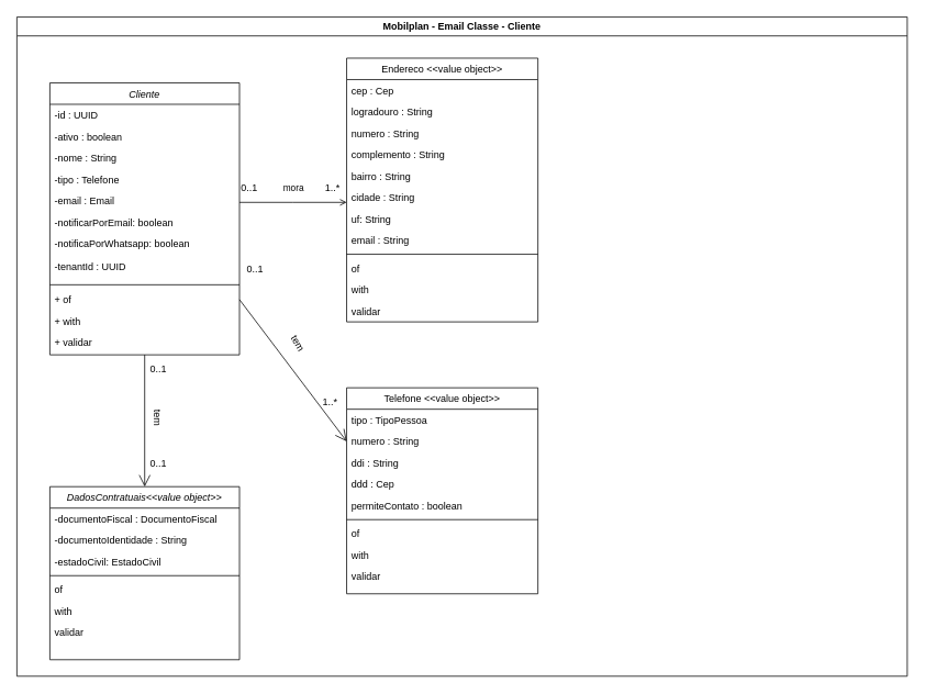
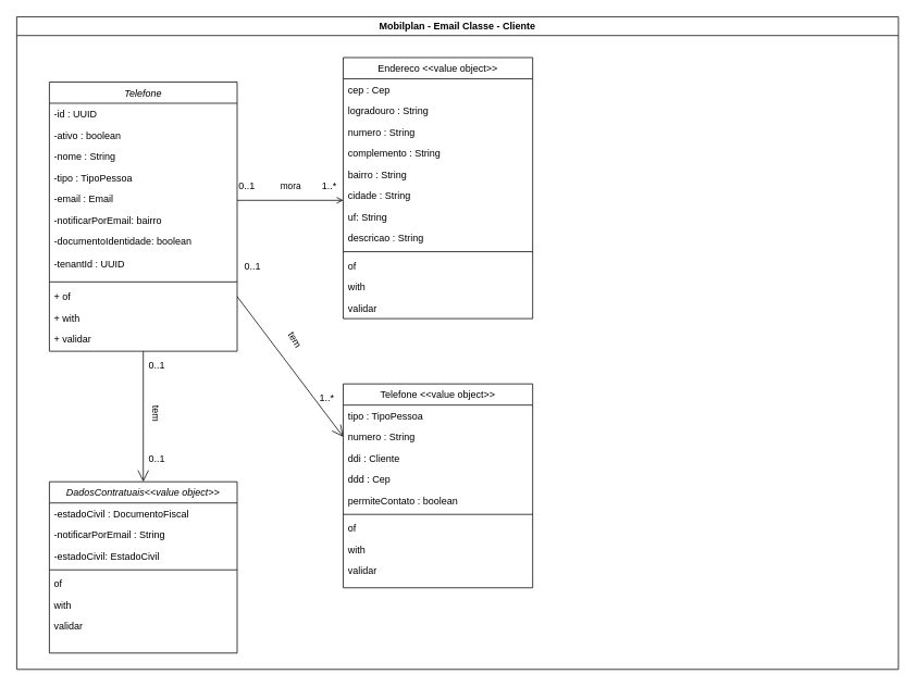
- <mxCell id="3" value="Cliente" style="swimlane;fontStyle=2;align=center;verticalAlign=top;childLayout=stackLayout;horizontal=1;startSize=26;horizontalStack=0;resizeParent=1;resizeLast=0;collapsible=1;marginBottom=0;rounded=0;shadow=0;strokeWidth=1;" vertex="1" parent="2"><mxGeometry x="40" y="80" width="230" height="330" as="geometry"><mxRectangle x="220" y="120" width="160" height="26" as="alternateBounds" /></mxGeometry></mxCell>
+ <mxCell id="3" value="Telefone" style="swimlane;fontStyle=2;align=center;verticalAlign=top;childLayout=stackLayout;horizontal=1;startSize=26;horizontalStack=0;resizeParent=1;resizeLast=0;collapsible=1;marginBottom=0;rounded=0;shadow=0;strokeWidth=1;" vertex="1" parent="2"><mxGeometry x="40" y="80" width="230" height="330" as="geometry"><mxRectangle x="220" y="120" width="160" height="26" as="alternateBounds" /></mxGeometry></mxCell>
- <mxCell id="7" value="-tipo : Telefone" style="text;align=left;verticalAlign=top;spacingLeft=4;spacingRight=4;overflow=hidden;rotatable=0;points=[[0,0.5],[1,0.5]];portConstraint=eastwest;rounded=0;shadow=0;html=0;" vertex="1" parent="3"><mxGeometry y="104" width="230" height="26" as="geometry" /></mxCell>
+ <mxCell id="7" value="-tipo : TipoPessoa" style="text;align=left;verticalAlign=top;spacingLeft=4;spacingRight=4;overflow=hidden;rotatable=0;points=[[0,0.5],[1,0.5]];portConstraint=eastwest;rounded=0;shadow=0;html=0;" vertex="1" parent="3"><mxGeometry y="104" width="230" height="26" as="geometry" /></mxCell>
- <mxCell id="9" value="-notificarPorEmail: boolean" style="text;align=left;verticalAlign=top;spacingLeft=4;spacingRight=4;overflow=hidden;rotatable=0;points=[[0,0.5],[1,0.5]];portConstraint=eastwest;rounded=0;shadow=0;html=0;" vertex="1" parent="3"><mxGeometry y="156" width="230" height="26" as="geometry" /></mxCell>
+ <mxCell id="9" value="-notificarPorEmail: bairro" style="text;align=left;verticalAlign=top;spacingLeft=4;spacingRight=4;overflow=hidden;rotatable=0;points=[[0,0.5],[1,0.5]];portConstraint=eastwest;rounded=0;shadow=0;html=0;" vertex="1" parent="3"><mxGeometry y="156" width="230" height="26" as="geometry" /></mxCell>
- <mxCell id="24" value="email : String" style="text;align=left;verticalAlign=top;spacingLeft=4;spacingRight=4;overflow=hidden;rotatable=0;points=[[0,0.5],[1,0.5]];portConstraint=eastwest;rounded=0;shadow=0;html=0;" vertex="1" parent="16"><mxGeometry y="208" width="232" height="26" as="geometry" /></mxCell>
+ <mxCell id="24" value="descricao : String" style="text;align=left;verticalAlign=top;spacingLeft=4;spacingRight=4;overflow=hidden;rotatable=0;points=[[0,0.5],[1,0.5]];portConstraint=eastwest;rounded=0;shadow=0;html=0;" vertex="1" parent="16"><mxGeometry y="208" width="232" height="26" as="geometry" /></mxCell>
- <mxCell id="10" value="-notificaPorWhatsapp: boolean" style="text;align=left;verticalAlign=top;spacingLeft=4;spacingRight=4;overflow=hidden;rotatable=0;points=[[0,0.5],[1,0.5]];portConstraint=eastwest;rounded=0;shadow=0;html=0;" vertex="1" parent="3"><mxGeometry y="182" width="230" height="28" as="geometry" /></mxCell>
+ <mxCell id="10" value="-documentoIdentidade: boolean" style="text;align=left;verticalAlign=top;spacingLeft=4;spacingRight=4;overflow=hidden;rotatable=0;points=[[0,0.5],[1,0.5]];portConstraint=eastwest;rounded=0;shadow=0;html=0;" vertex="1" parent="3"><mxGeometry y="182" width="230" height="28" as="geometry" /></mxCell>
- <mxCell id="50" value="ddi : String" style="text;align=left;verticalAlign=top;spacingLeft=4;spacingRight=4;overflow=hidden;rotatable=0;points=[[0,0.5],[1,0.5]];portConstraint=eastwest;rounded=0;shadow=0;html=0;" vertex="1" parent="47"><mxGeometry y="78" width="232" height="26" as="geometry" /></mxCell>
+ <mxCell id="50" value="ddi : Cliente" style="text;align=left;verticalAlign=top;spacingLeft=4;spacingRight=4;overflow=hidden;rotatable=0;points=[[0,0.5],[1,0.5]];portConstraint=eastwest;rounded=0;shadow=0;html=0;" vertex="1" parent="47"><mxGeometry y="78" width="232" height="26" as="geometry" /></mxCell>
- <mxCell id="39" value="-documentoFiscal : DocumentoFiscal" style="text;align=left;verticalAlign=top;spacingLeft=4;spacingRight=4;overflow=hidden;rotatable=0;points=[[0,0.5],[1,0.5]];portConstraint=eastwest;rounded=0;shadow=0;html=0;" vertex="1" parent="38"><mxGeometry y="26" width="230" height="26" as="geometry" /></mxCell>
+ <mxCell id="39" value="-estadoCivil : DocumentoFiscal" style="text;align=left;verticalAlign=top;spacingLeft=4;spacingRight=4;overflow=hidden;rotatable=0;points=[[0,0.5],[1,0.5]];portConstraint=eastwest;rounded=0;shadow=0;html=0;" vertex="1" parent="38"><mxGeometry y="26" width="230" height="26" as="geometry" /></mxCell>
- <mxCell id="40" value="-documentoIdentidade : String" style="text;align=left;verticalAlign=top;spacingLeft=4;spacingRight=4;overflow=hidden;rotatable=0;points=[[0,0.5],[1,0.5]];portConstraint=eastwest;rounded=0;shadow=0;html=0;" vertex="1" parent="38"><mxGeometry y="52" width="230" height="26" as="geometry" /></mxCell>
+ <mxCell id="40" value="-notificarPorEmail : String" style="text;align=left;verticalAlign=top;spacingLeft=4;spacingRight=4;overflow=hidden;rotatable=0;points=[[0,0.5],[1,0.5]];portConstraint=eastwest;rounded=0;shadow=0;html=0;" vertex="1" parent="38"><mxGeometry y="52" width="230" height="26" as="geometry" /></mxCell>
